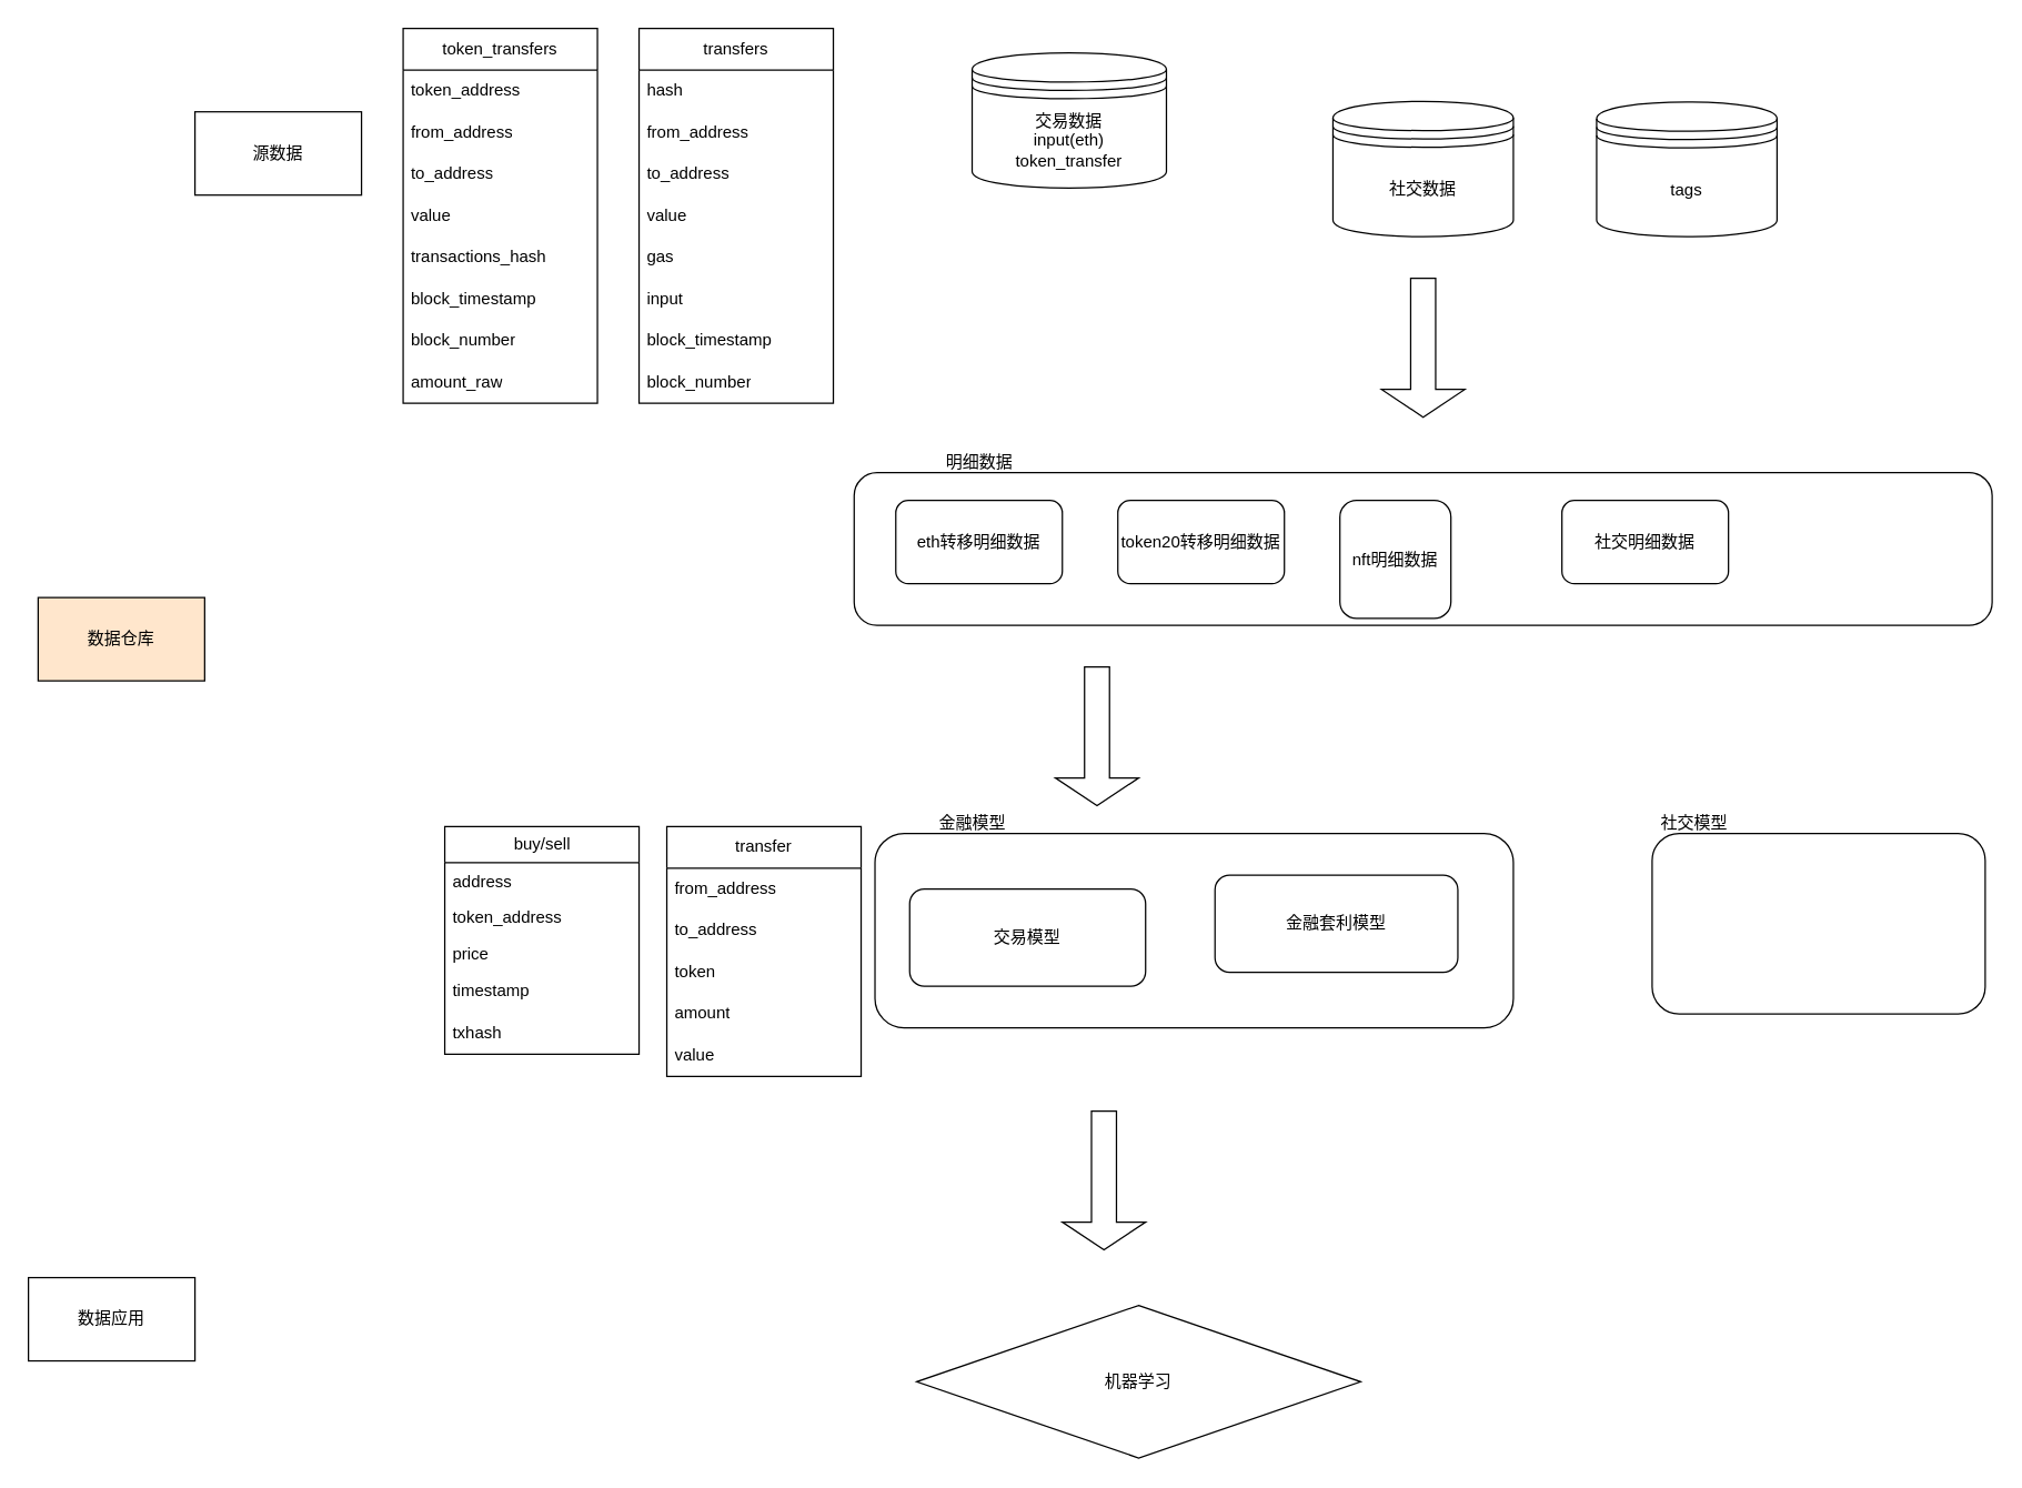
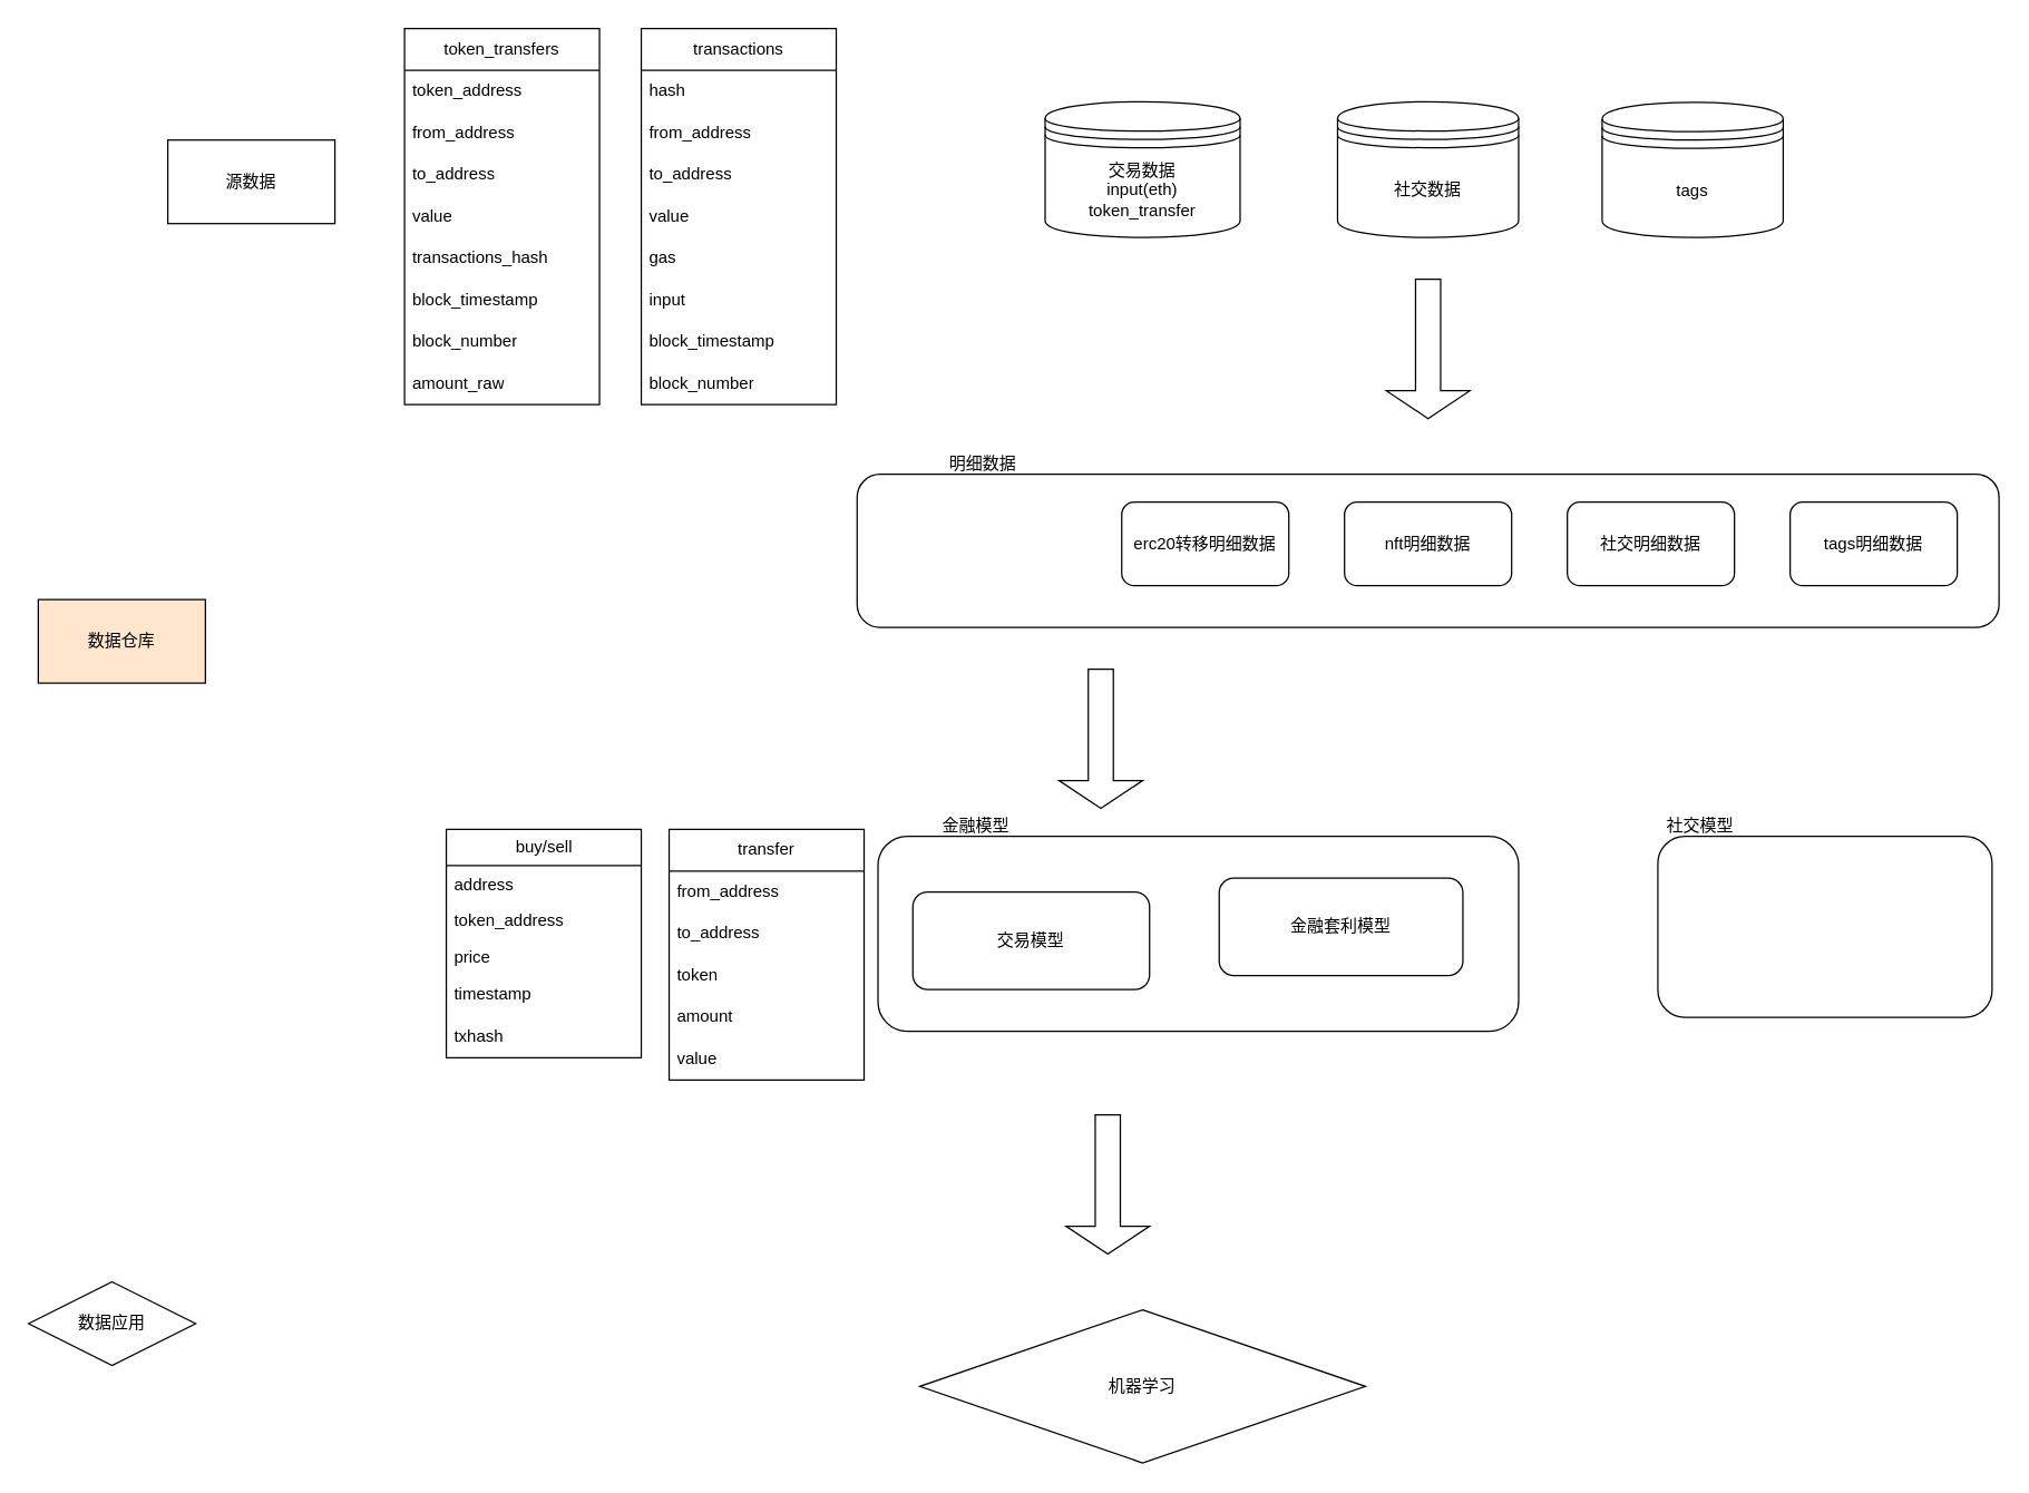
- <mxCell id="44" value="transfers" style="swimlane;fontStyle=0;childLayout=stackLayout;horizontal=1;startSize=30;horizontalStack=0;resizeParent=1;resizeParentMax=0;resizeLast=0;collapsible=1;marginBottom=0;whiteSpace=wrap;html=1;" vertex="1" parent="1"><mxGeometry x="460" y="20" width="140" height="270" as="geometry" /></mxCell>
+ <mxCell id="44" value="transactions" style="swimlane;fontStyle=0;childLayout=stackLayout;horizontal=1;startSize=30;horizontalStack=0;resizeParent=1;resizeParentMax=0;resizeLast=0;collapsible=1;marginBottom=0;whiteSpace=wrap;html=1;" vertex="1" parent="1"><mxGeometry x="460" y="20" width="140" height="270" as="geometry" /></mxCell>
- <mxCell id="2" value="交易数据&lt;br&gt;input(eth)&lt;br&gt;token_transfer" style="shape=datastore;whiteSpace=wrap;html=1;" parent="1" vertex="1"><mxGeometry x="700" y="37.5" width="140" height="97.5" as="geometry" /></mxCell>
+ <mxCell id="2" value="交易数据&lt;br&gt;input(eth)&lt;br&gt;token_transfer" style="shape=datastore;whiteSpace=wrap;html=1;" parent="1" vertex="1"><mxGeometry x="750" y="72.5" width="140" height="97.5" as="geometry" /></mxCell>
- <mxCell id="3" value="源数据" style="rounded=0;whiteSpace=wrap;html=1;" parent="1" vertex="1"><mxGeometry x="140" y="80" width="120" height="60" as="geometry" /></mxCell>
+ <mxCell id="3" value="源数据" style="rounded=0;whiteSpace=wrap;html=1;" parent="1" vertex="1"><mxGeometry x="120" y="100" width="120" height="60" as="geometry" /></mxCell>
- <mxCell id="9" value="eth转移明细数据" style="rounded=1;whiteSpace=wrap;html=1;" parent="1" vertex="1"><mxGeometry x="645" y="360" width="120" height="60" as="geometry" /></mxCell>
- <mxCell id="10" value="token20转移明细数据" style="rounded=1;whiteSpace=wrap;html=1;" parent="1" vertex="1"><mxGeometry x="805" y="360" width="120" height="60" as="geometry" /></mxCell>
+ <mxCell id="10" value="erc20转移明细数据" style="rounded=1;whiteSpace=wrap;html=1;" parent="1" vertex="1"><mxGeometry x="805" y="360" width="120" height="60" as="geometry" /></mxCell>
+ <mxCell id="13" value="tags明细数据" style="rounded=1;whiteSpace=wrap;html=1;" parent="1" vertex="1"><mxGeometry x="1285" y="360" width="120" height="60" as="geometry" /></mxCell>
- <mxCell id="11" value="nft明细数据" style="rounded=1;whiteSpace=wrap;html=1;" parent="1" vertex="1"><mxGeometry x="965" y="360" width="80" height="85" as="geometry" /></mxCell>
+ <mxCell id="11" value="nft明细数据" style="rounded=1;whiteSpace=wrap;html=1;" parent="1" vertex="1"><mxGeometry x="965" y="360" width="120" height="60" as="geometry" /></mxCell>
- <mxCell id="54" value="数据应用" style="rounded=0;whiteSpace=wrap;html=1;" vertex="1" parent="1"><mxGeometry x="20" y="920" width="120" height="60" as="geometry" /></mxCell>
+ <mxCell id="54" value="数据应用" style="rhombus;whiteSpace=wrap;html=1;" vertex="1" parent="1"><mxGeometry x="20" y="920" width="120" height="60" as="geometry" /></mxCell>
